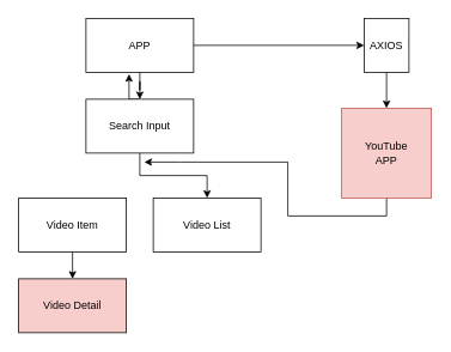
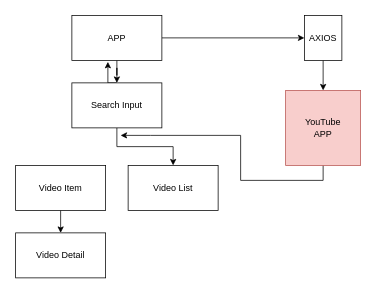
- <mxCell id="9" value="Video Detail" style="rounded=0;whiteSpace=wrap;html=1;fillColor=#f8cecc;" vertex="1" parent="1"><mxGeometry x="20" y="310" width="120" height="60" as="geometry" /></mxCell>
+ <mxCell id="9" value="Video Detail" style="rounded=0;whiteSpace=wrap;html=1;" vertex="1" parent="1"><mxGeometry x="20" y="310" width="120" height="60" as="geometry" /></mxCell>
